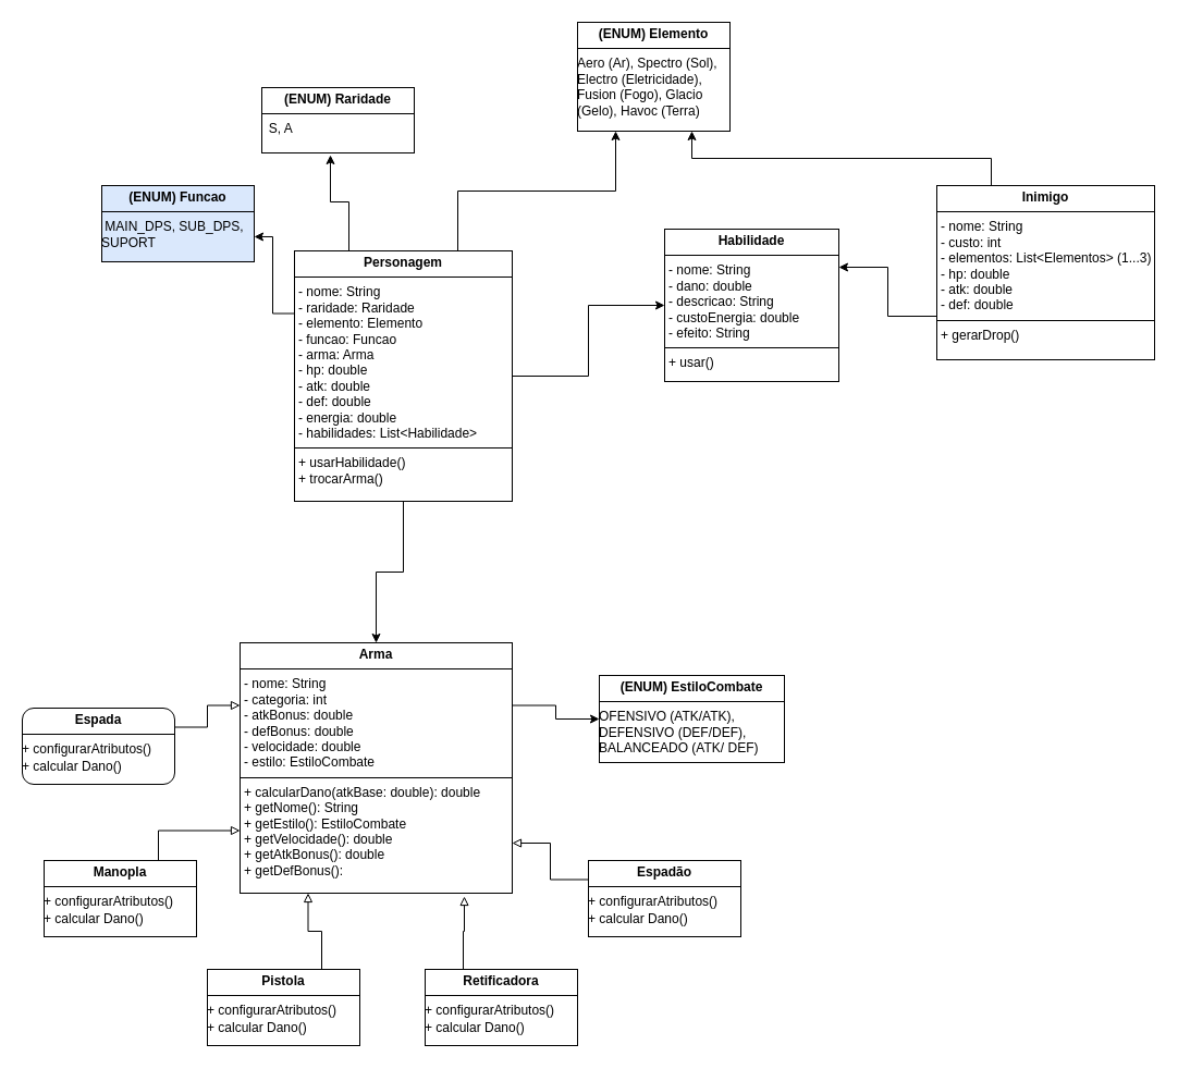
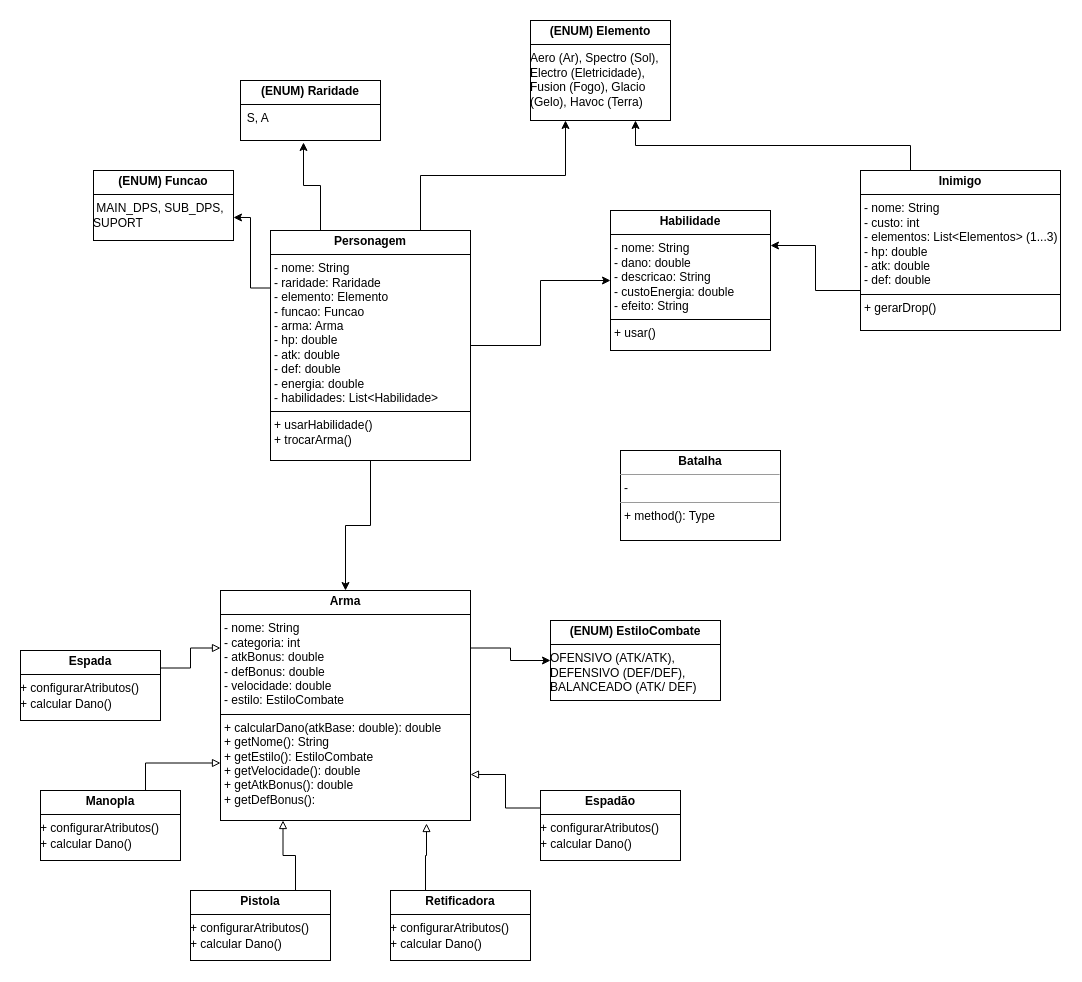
- <mxCell id="22" value="&lt;p style=&quot;margin:0px;margin-top:4px;text-align:center;&quot;&gt;&lt;b&gt;(ENUM) Funcao&lt;/b&gt;&lt;/p&gt;&lt;hr size=&quot;1&quot; style=&quot;border-style:solid;&quot;&gt;&lt;div style=&quot;height:2px;&quot;&gt;&amp;nbsp;MAIN_DPS, SUB_DPS, SUPORT&lt;/div&gt;" style="verticalAlign=top;align=left;overflow=fill;html=1;whiteSpace=wrap;fillColor=#dae8fc;" parent="1" vertex="1"><mxGeometry x="93" y="170" width="140" height="70" as="geometry" /></mxCell>
+ <mxCell id="22" value="&lt;p style=&quot;margin:0px;margin-top:4px;text-align:center;&quot;&gt;&lt;b&gt;(ENUM) Funcao&lt;/b&gt;&lt;/p&gt;&lt;hr size=&quot;1&quot; style=&quot;border-style:solid;&quot;&gt;&lt;div style=&quot;height:2px;&quot;&gt;&amp;nbsp;MAIN_DPS, SUB_DPS, SUPORT&lt;/div&gt;" style="verticalAlign=top;align=left;overflow=fill;html=1;whiteSpace=wrap;" parent="1" vertex="1"><mxGeometry x="93" y="170" width="140" height="70" as="geometry" /></mxCell>
+ <mxCell id="28" value="&lt;p style=&quot;margin:0px;margin-top:4px;text-align:center;&quot;&gt;&lt;b&gt;Batalha&lt;/b&gt;&lt;/p&gt;&lt;hr size=&quot;1&quot;&gt;&lt;p style=&quot;margin:0px;margin-left:4px;&quot;&gt;-&amp;nbsp;&lt;/p&gt;&lt;hr size=&quot;1&quot;&gt;&lt;p style=&quot;margin:0px;margin-left:4px;&quot;&gt;+ method(): Type&lt;/p&gt;" style="verticalAlign=top;align=left;overflow=fill;fontSize=12;fontFamily=Helvetica;html=1;whiteSpace=wrap;" vertex="1" parent="1"><mxGeometry x="620" y="450" width="160" height="90" as="geometry" /></mxCell>
- <mxCell id="12" value="&lt;p style=&quot;margin:0px;margin-top:4px;text-align:center;&quot;&gt;&lt;b&gt;Espada&lt;/b&gt;&lt;/p&gt;&lt;hr size=&quot;1&quot; style=&quot;border-style:solid;&quot;&gt;&lt;div style=&quot;height:2px;&quot;&gt;+ configurarAtributos()&lt;/div&gt;&lt;div style=&quot;height:2px;&quot;&gt;&lt;br&gt;&lt;/div&gt;&lt;div style=&quot;height:2px;&quot;&gt;&lt;br&gt;&lt;/div&gt;&lt;div style=&quot;height:2px;&quot;&gt;&lt;br&gt;&lt;/div&gt;&lt;div style=&quot;height:2px;&quot;&gt;&lt;br&gt;&lt;/div&gt;&lt;div style=&quot;height:2px;&quot;&gt;&lt;br&gt;&lt;/div&gt;&lt;div style=&quot;height:2px;&quot;&gt;&lt;br&gt;&lt;/div&gt;&lt;div style=&quot;height:2px;&quot;&gt;&lt;br&gt;&lt;/div&gt;&lt;div style=&quot;height:2px;&quot;&gt;+ calcular Dano()&lt;/div&gt;" style="verticalAlign=top;align=left;overflow=fill;html=1;whiteSpace=wrap;rounded=1;" parent="1" vertex="1"><mxGeometry x="20" y="650" width="140" height="70" as="geometry" /></mxCell>
+ <mxCell id="12" value="&lt;p style=&quot;margin:0px;margin-top:4px;text-align:center;&quot;&gt;&lt;b&gt;Espada&lt;/b&gt;&lt;/p&gt;&lt;hr size=&quot;1&quot; style=&quot;border-style:solid;&quot;&gt;&lt;div style=&quot;height:2px;&quot;&gt;+ configurarAtributos()&lt;/div&gt;&lt;div style=&quot;height:2px;&quot;&gt;&lt;br&gt;&lt;/div&gt;&lt;div style=&quot;height:2px;&quot;&gt;&lt;br&gt;&lt;/div&gt;&lt;div style=&quot;height:2px;&quot;&gt;&lt;br&gt;&lt;/div&gt;&lt;div style=&quot;height:2px;&quot;&gt;&lt;br&gt;&lt;/div&gt;&lt;div style=&quot;height:2px;&quot;&gt;&lt;br&gt;&lt;/div&gt;&lt;div style=&quot;height:2px;&quot;&gt;&lt;br&gt;&lt;/div&gt;&lt;div style=&quot;height:2px;&quot;&gt;&lt;br&gt;&lt;/div&gt;&lt;div style=&quot;height:2px;&quot;&gt;+ calcular Dano()&lt;/div&gt;" style="verticalAlign=top;align=left;overflow=fill;html=1;whiteSpace=wrap;" parent="1" vertex="1"><mxGeometry x="20" y="650" width="140" height="70" as="geometry" /></mxCell>
